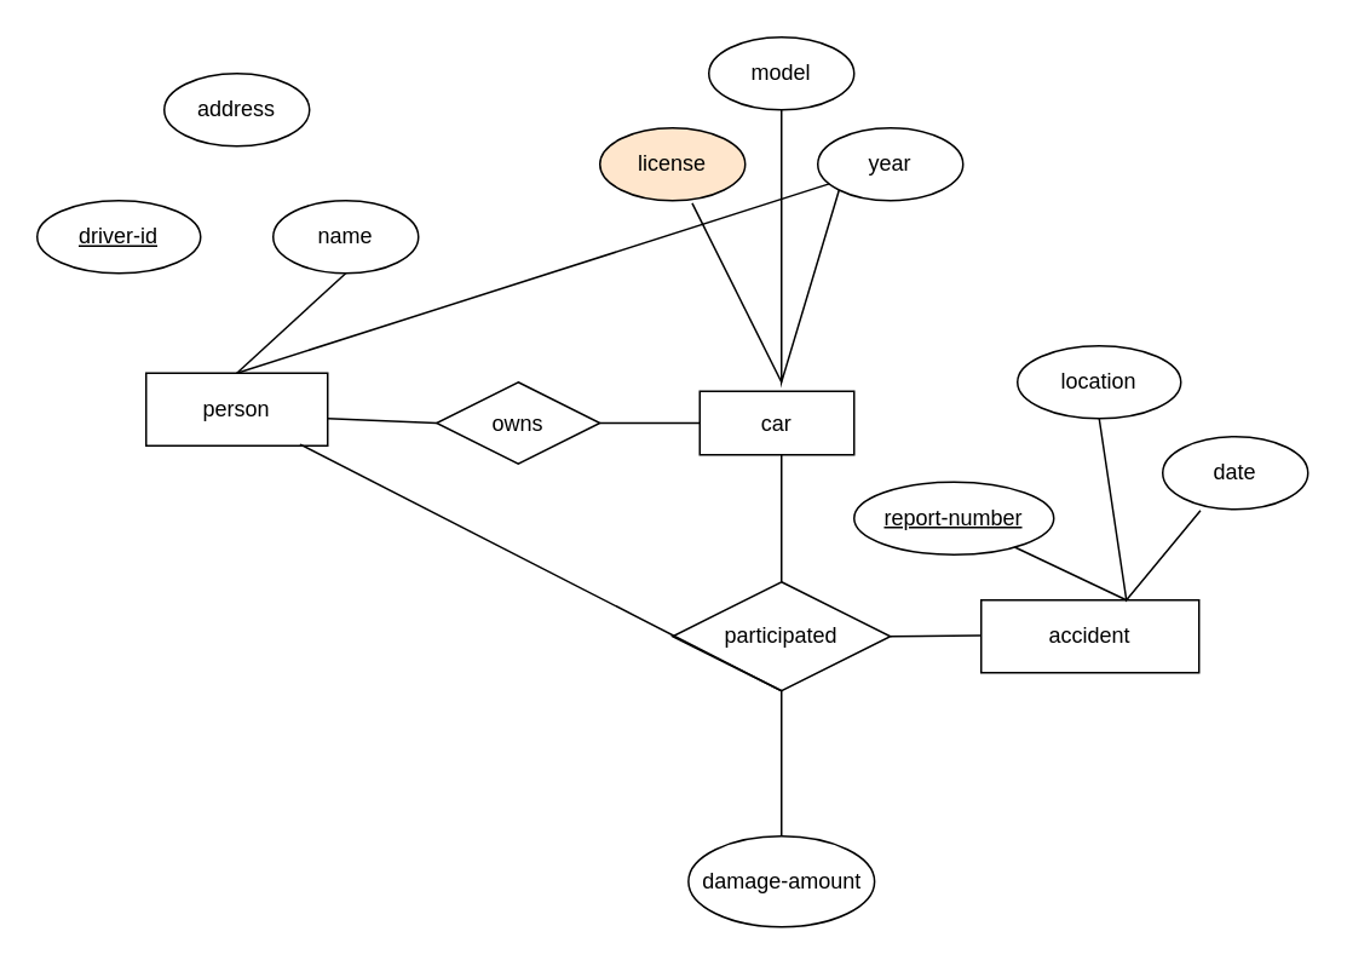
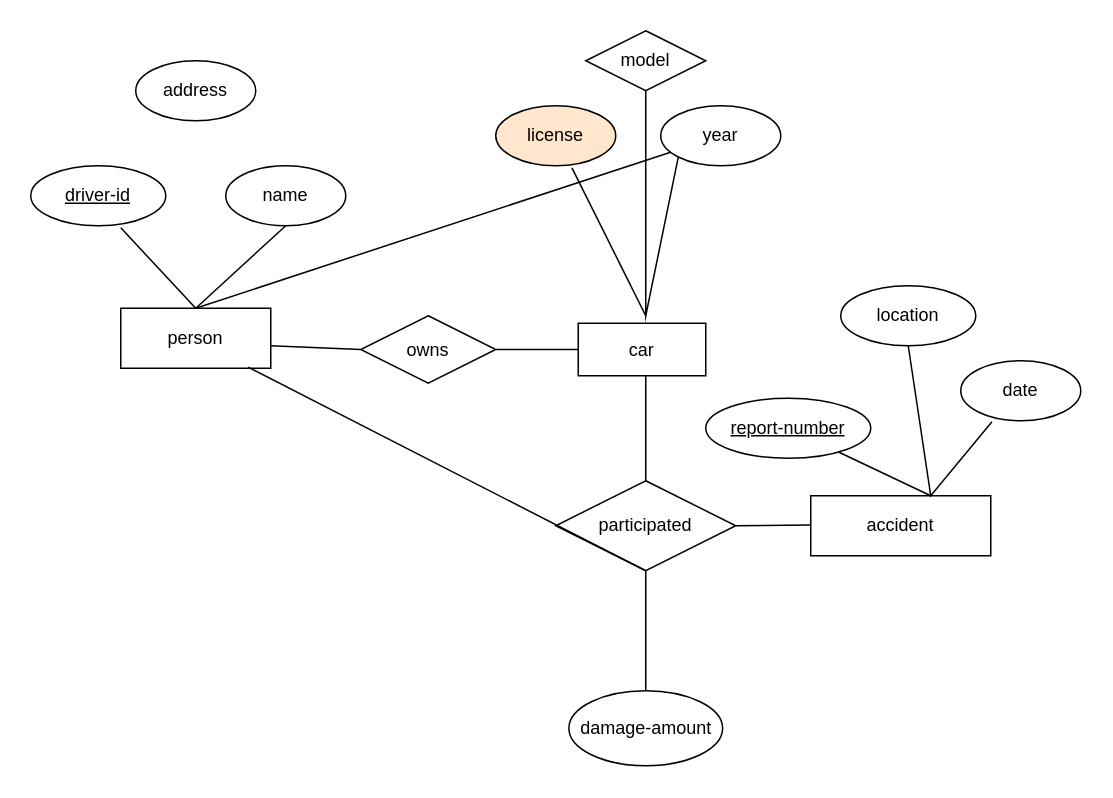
- <mxCell id="11" value="model" style="ellipse;whiteSpace=wrap;html=1;align=center;" vertex="1" parent="1"><mxGeometry x="390" y="20" width="80" height="40" as="geometry" /></mxCell>
+ <mxCell id="11" value="model" style="rhombus;whiteSpace=wrap;html=1;align=center;" vertex="1" parent="1"><mxGeometry x="390" y="20" width="80" height="40" as="geometry" /></mxCell>
- <mxCell id="12" value="year" style="ellipse;whiteSpace=wrap;html=1;align=center;" vertex="1" parent="1"><mxGeometry x="450" y="70" width="80" height="40" as="geometry" /></mxCell>
+ <mxCell id="12" value="year" style="ellipse;whiteSpace=wrap;html=1;align=center;" vertex="1" parent="1"><mxGeometry x="440" y="70" width="80" height="40" as="geometry" /></mxCell>
+ <mxCell id="30" value="" style="endArrow=none;html=1;rounded=0;exitX=0.5;exitY=0;exitDx=0;exitDy=0;entryX=0.667;entryY=1.035;entryDx=0;entryDy=0;entryPerimeter=0;" edge="1" parent="1" source="2" target="14"><mxGeometry relative="1" as="geometry"><mxPoint x="130" y="200" as="sourcePoint" /><mxPoint x="490" y="240" as="targetPoint" /></mxGeometry></mxCell>
